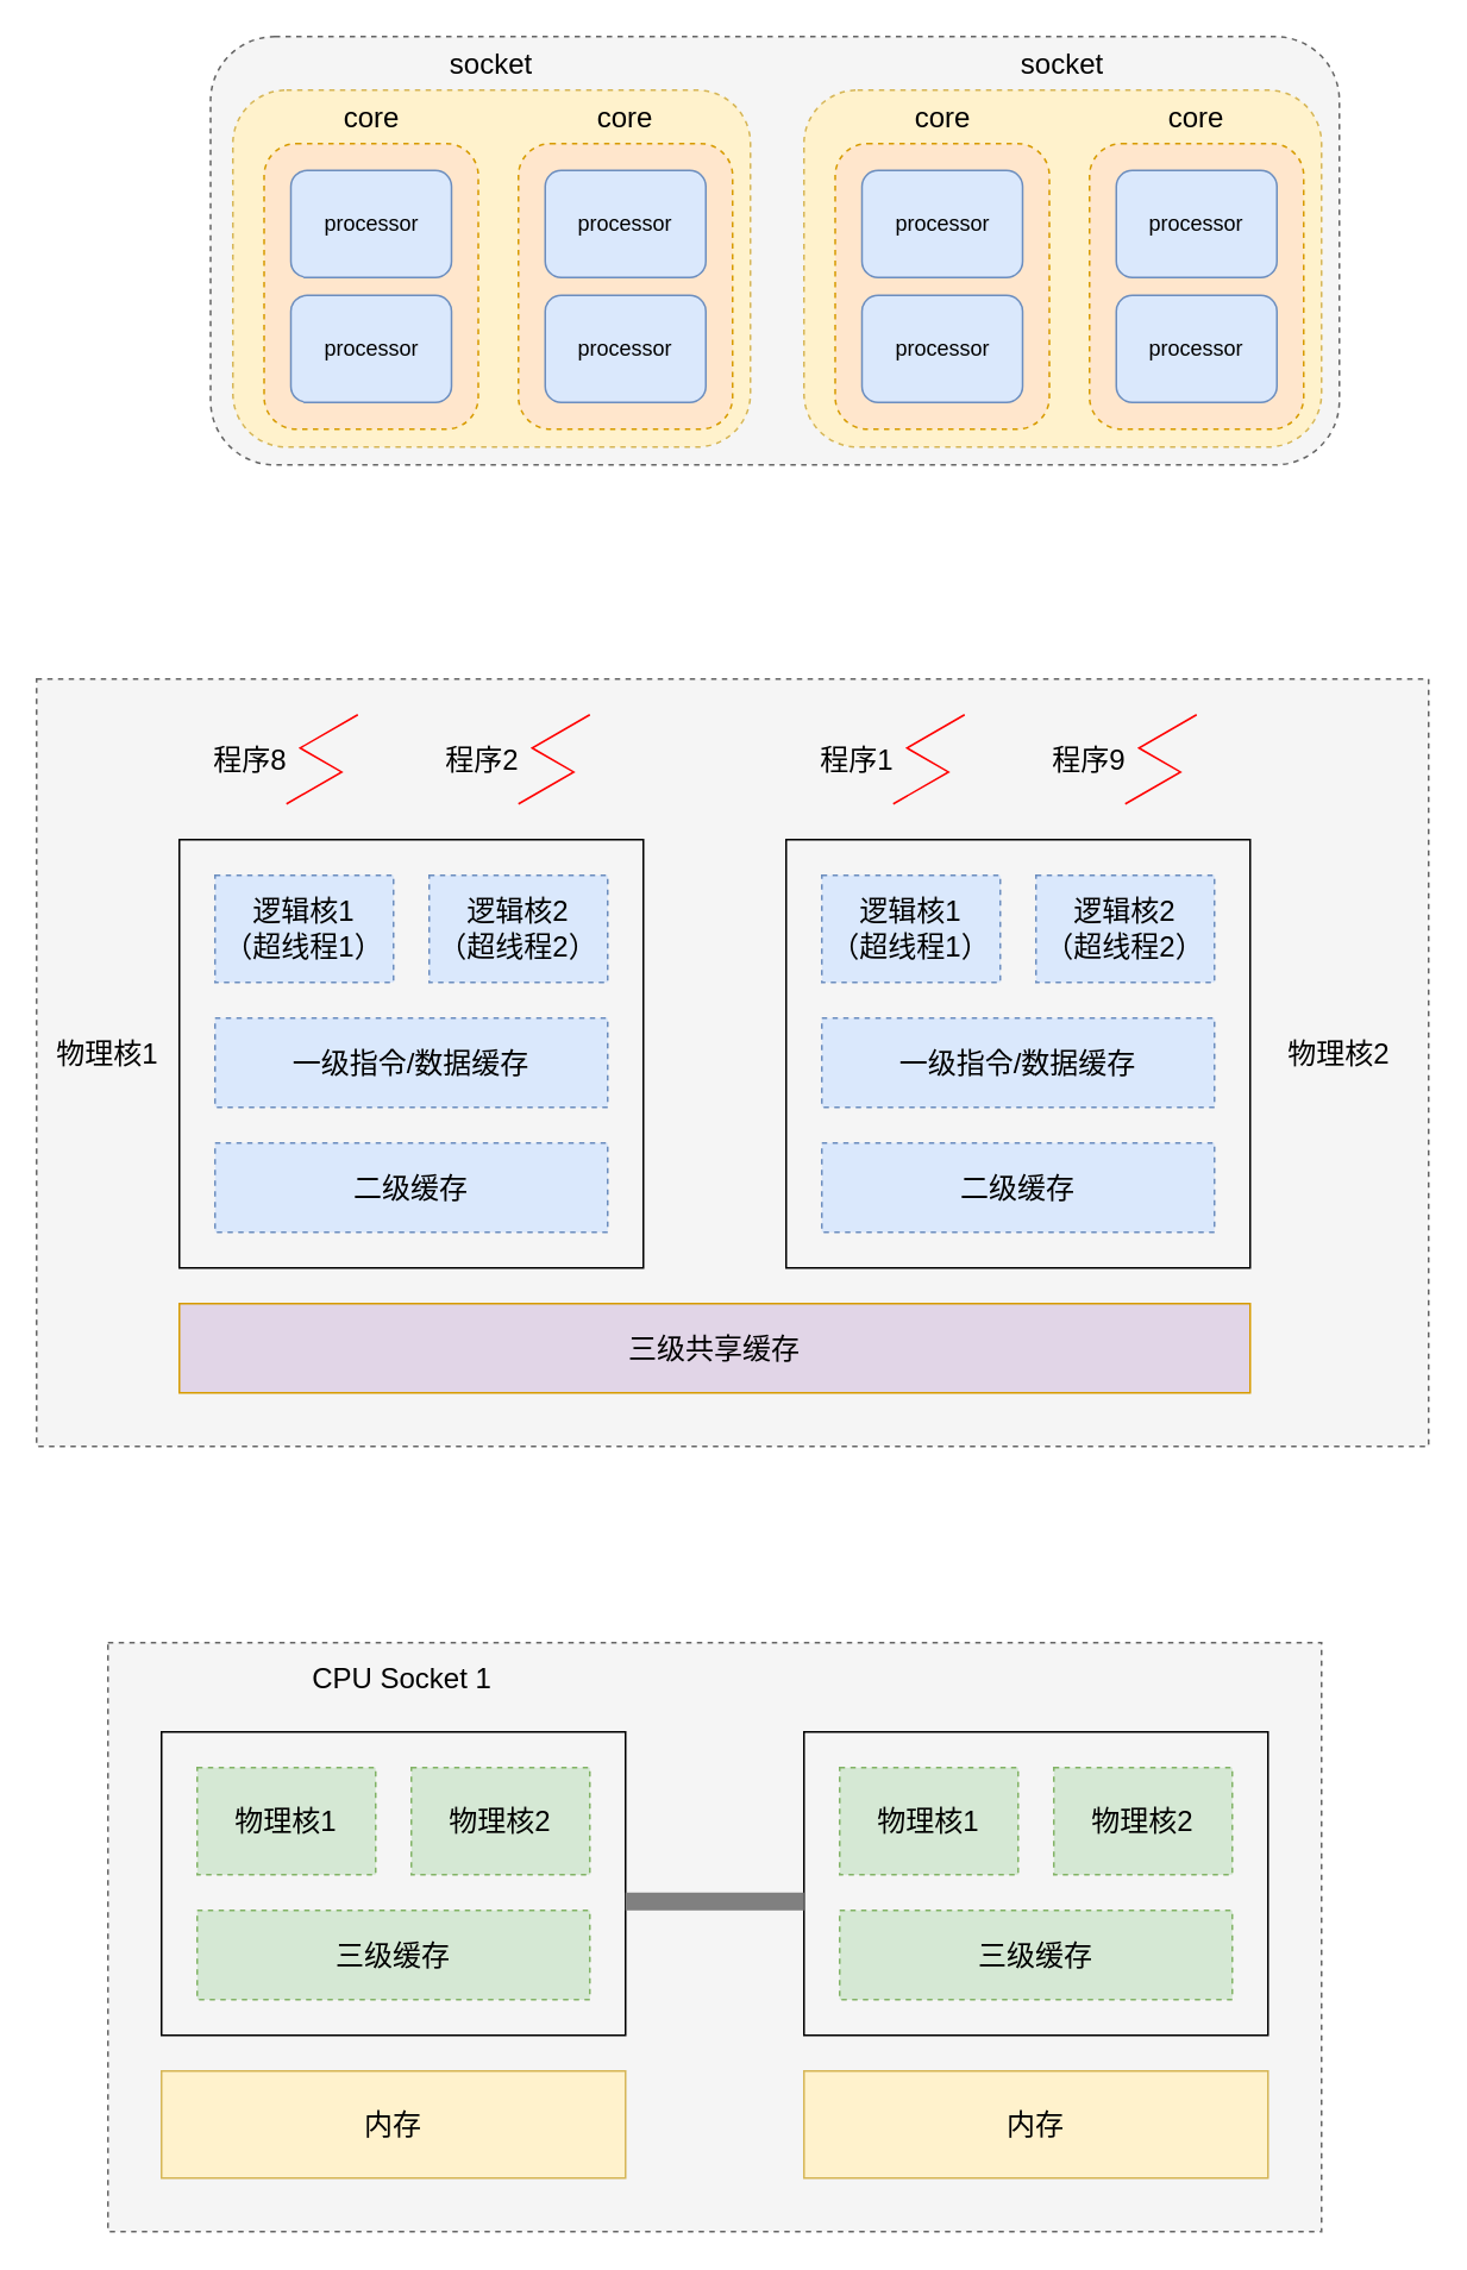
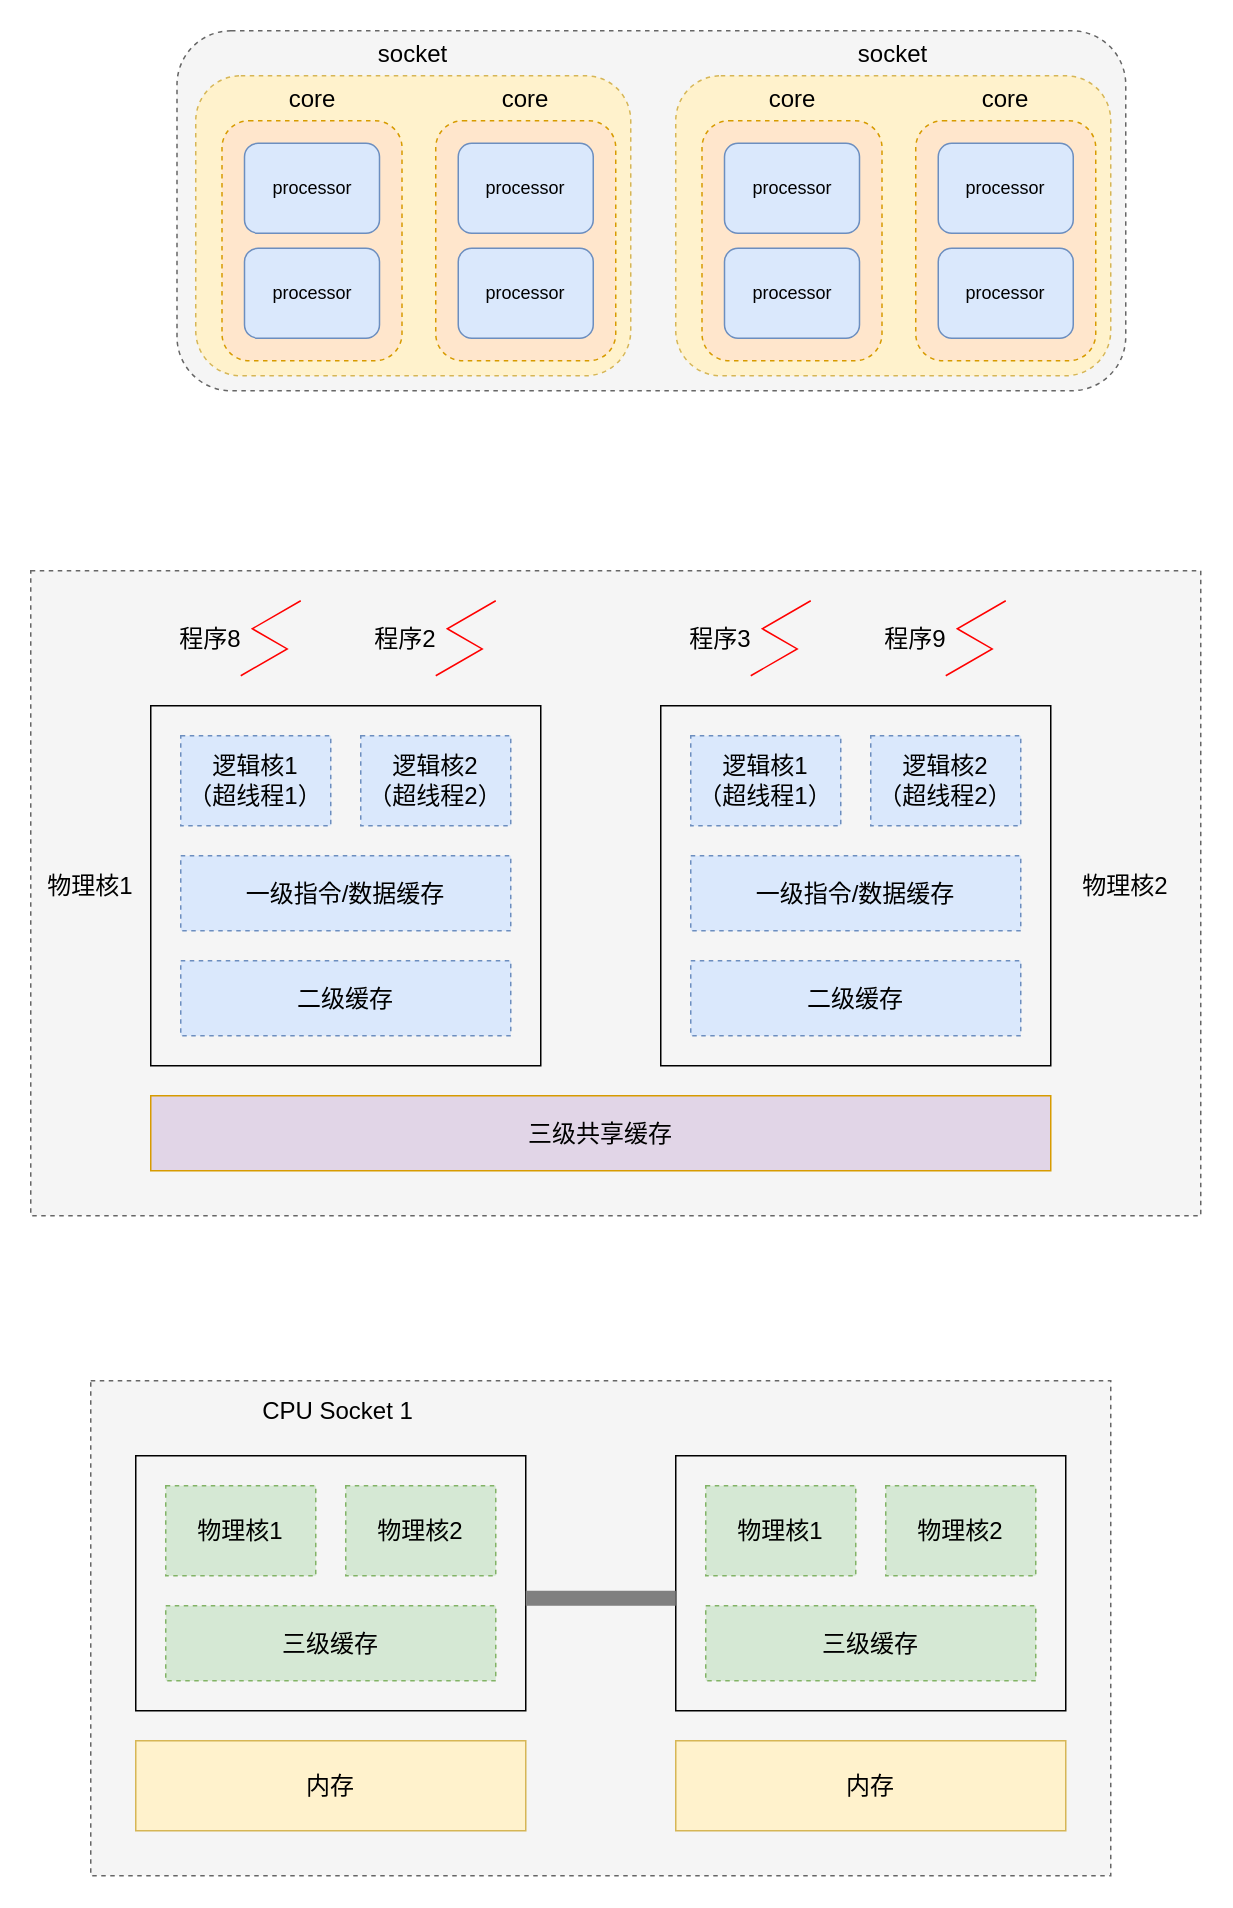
- <mxCell id="41" value="程序1" style="text;html=1;strokeColor=none;fillColor=none;align=center;verticalAlign=middle;whiteSpace=wrap;rounded=0;fontSize=16;" vertex="1" parent="1"><mxGeometry x="450" y="410" width="60" height="30" as="geometry" /></mxCell>
+ <mxCell id="41" value="程序3" style="text;html=1;strokeColor=none;fillColor=none;align=center;verticalAlign=middle;whiteSpace=wrap;rounded=0;fontSize=16;" vertex="1" parent="1"><mxGeometry x="450" y="410" width="60" height="30" as="geometry" /></mxCell>
